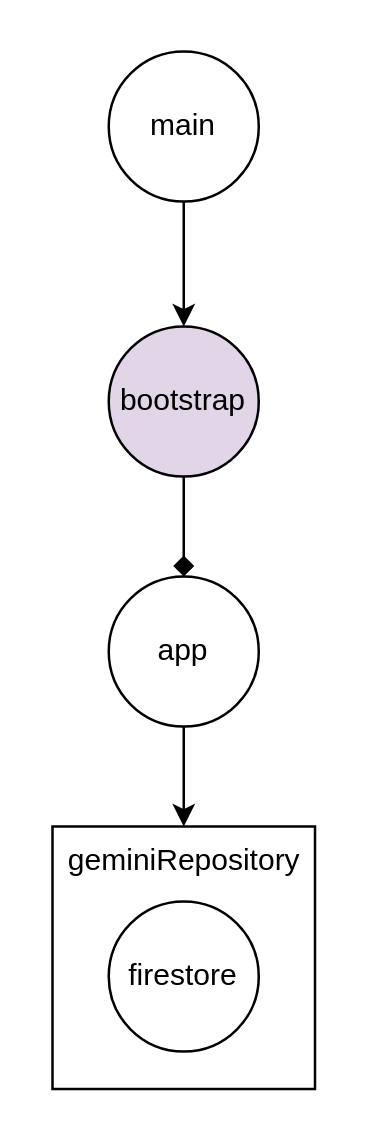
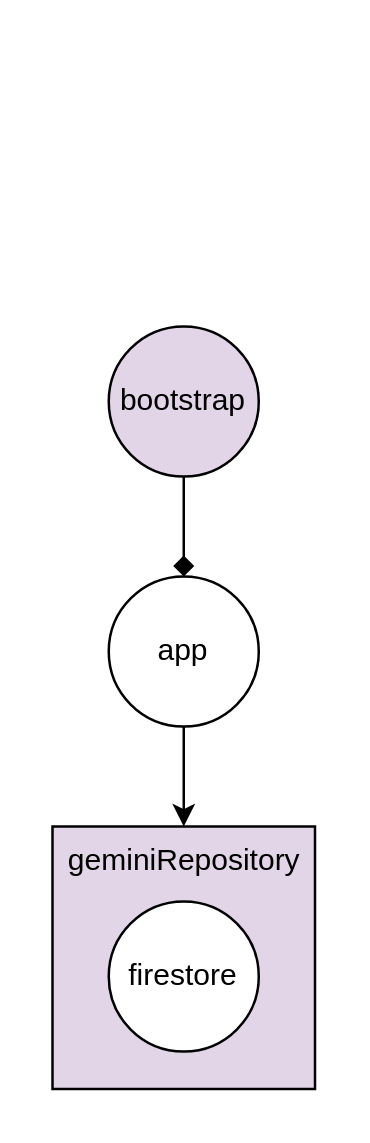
- <mxCell id="3" value="main" style="ellipse;whiteSpace=wrap;html=1;aspect=fixed;" vertex="1" parent="1"><mxGeometry x="43" y="20" width="60" height="60" as="geometry" /></mxCell>
- <mxCell id="2" style="edgeStyle=orthogonalEdgeStyle;rounded=0;orthogonalLoop=1;jettySize=auto;html=1;entryX=0.5;entryY=0;entryDx=0;entryDy=0;" edge="1" parent="1" source="3" target="5"><mxGeometry relative="1" as="geometry" /></mxCell>
- <mxCell id="8" value="geminiRepository" style="whiteSpace=wrap;html=1;aspect=fixed;verticalAlign=top;" vertex="1" parent="1"><mxGeometry x="20.5" y="330" width="105" height="105" as="geometry" /></mxCell>
+ <mxCell id="8" value="geminiRepository" style="whiteSpace=wrap;html=1;aspect=fixed;verticalAlign=top;fillColor=#e1d5e7;" vertex="1" parent="1"><mxGeometry x="20.5" y="330" width="105" height="105" as="geometry" /></mxCell>
